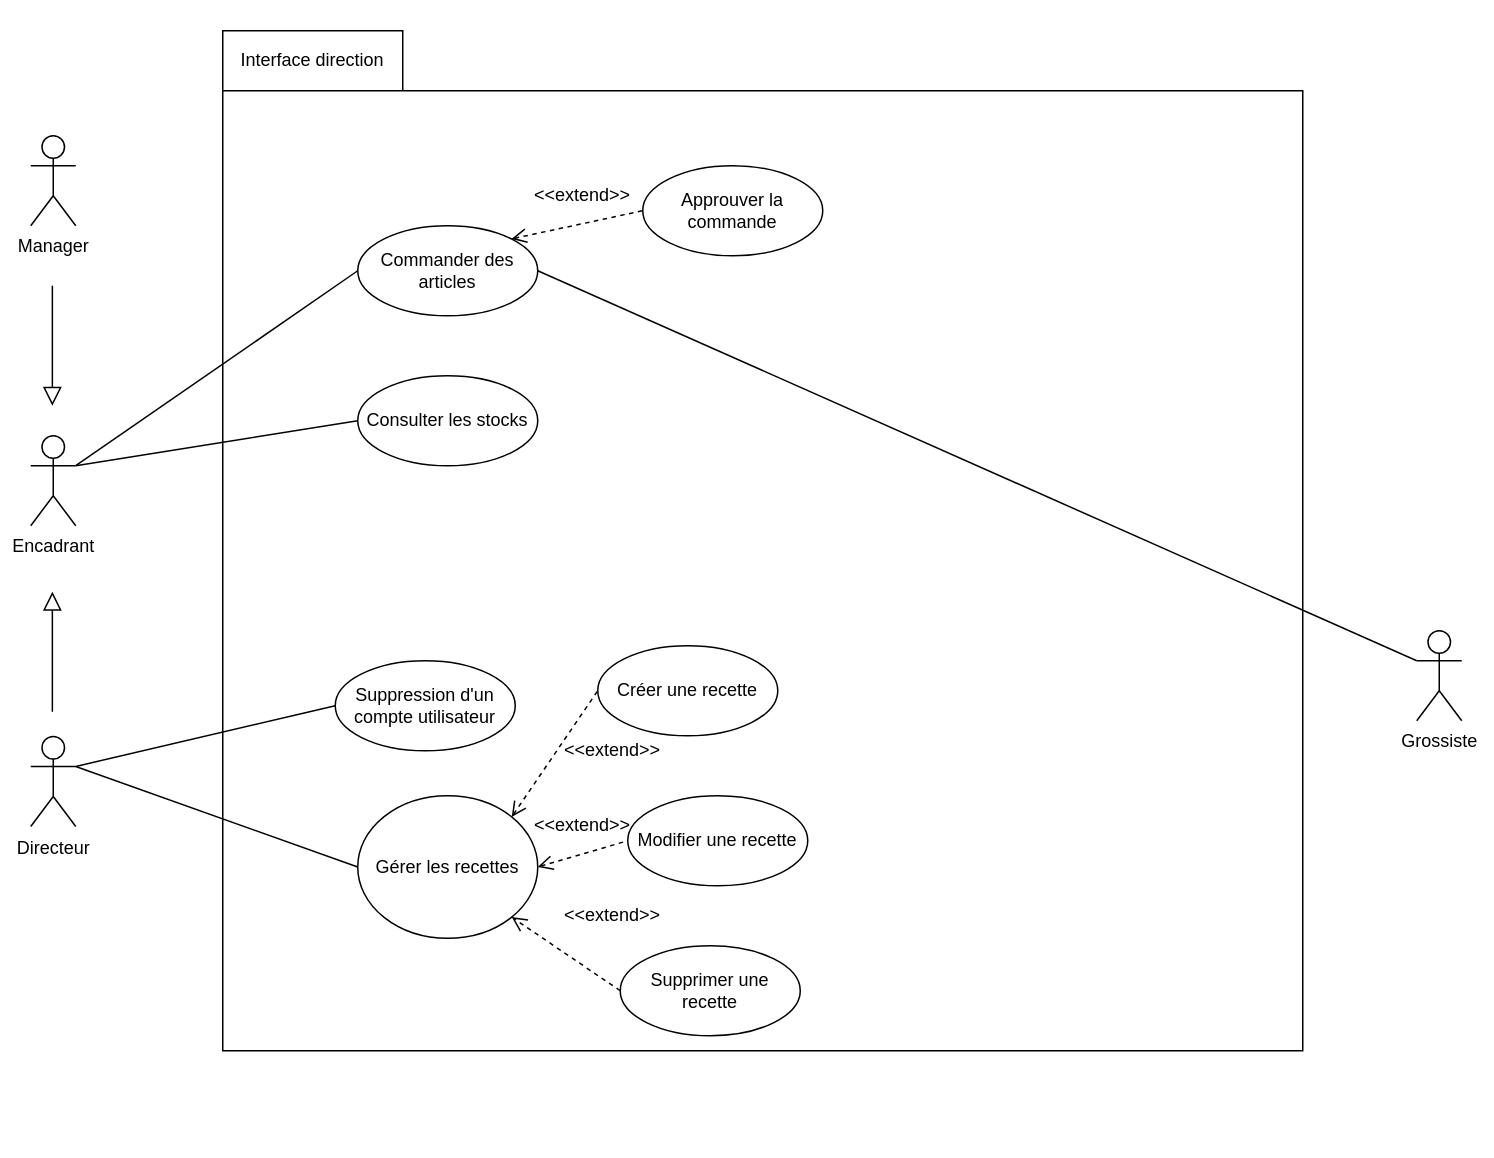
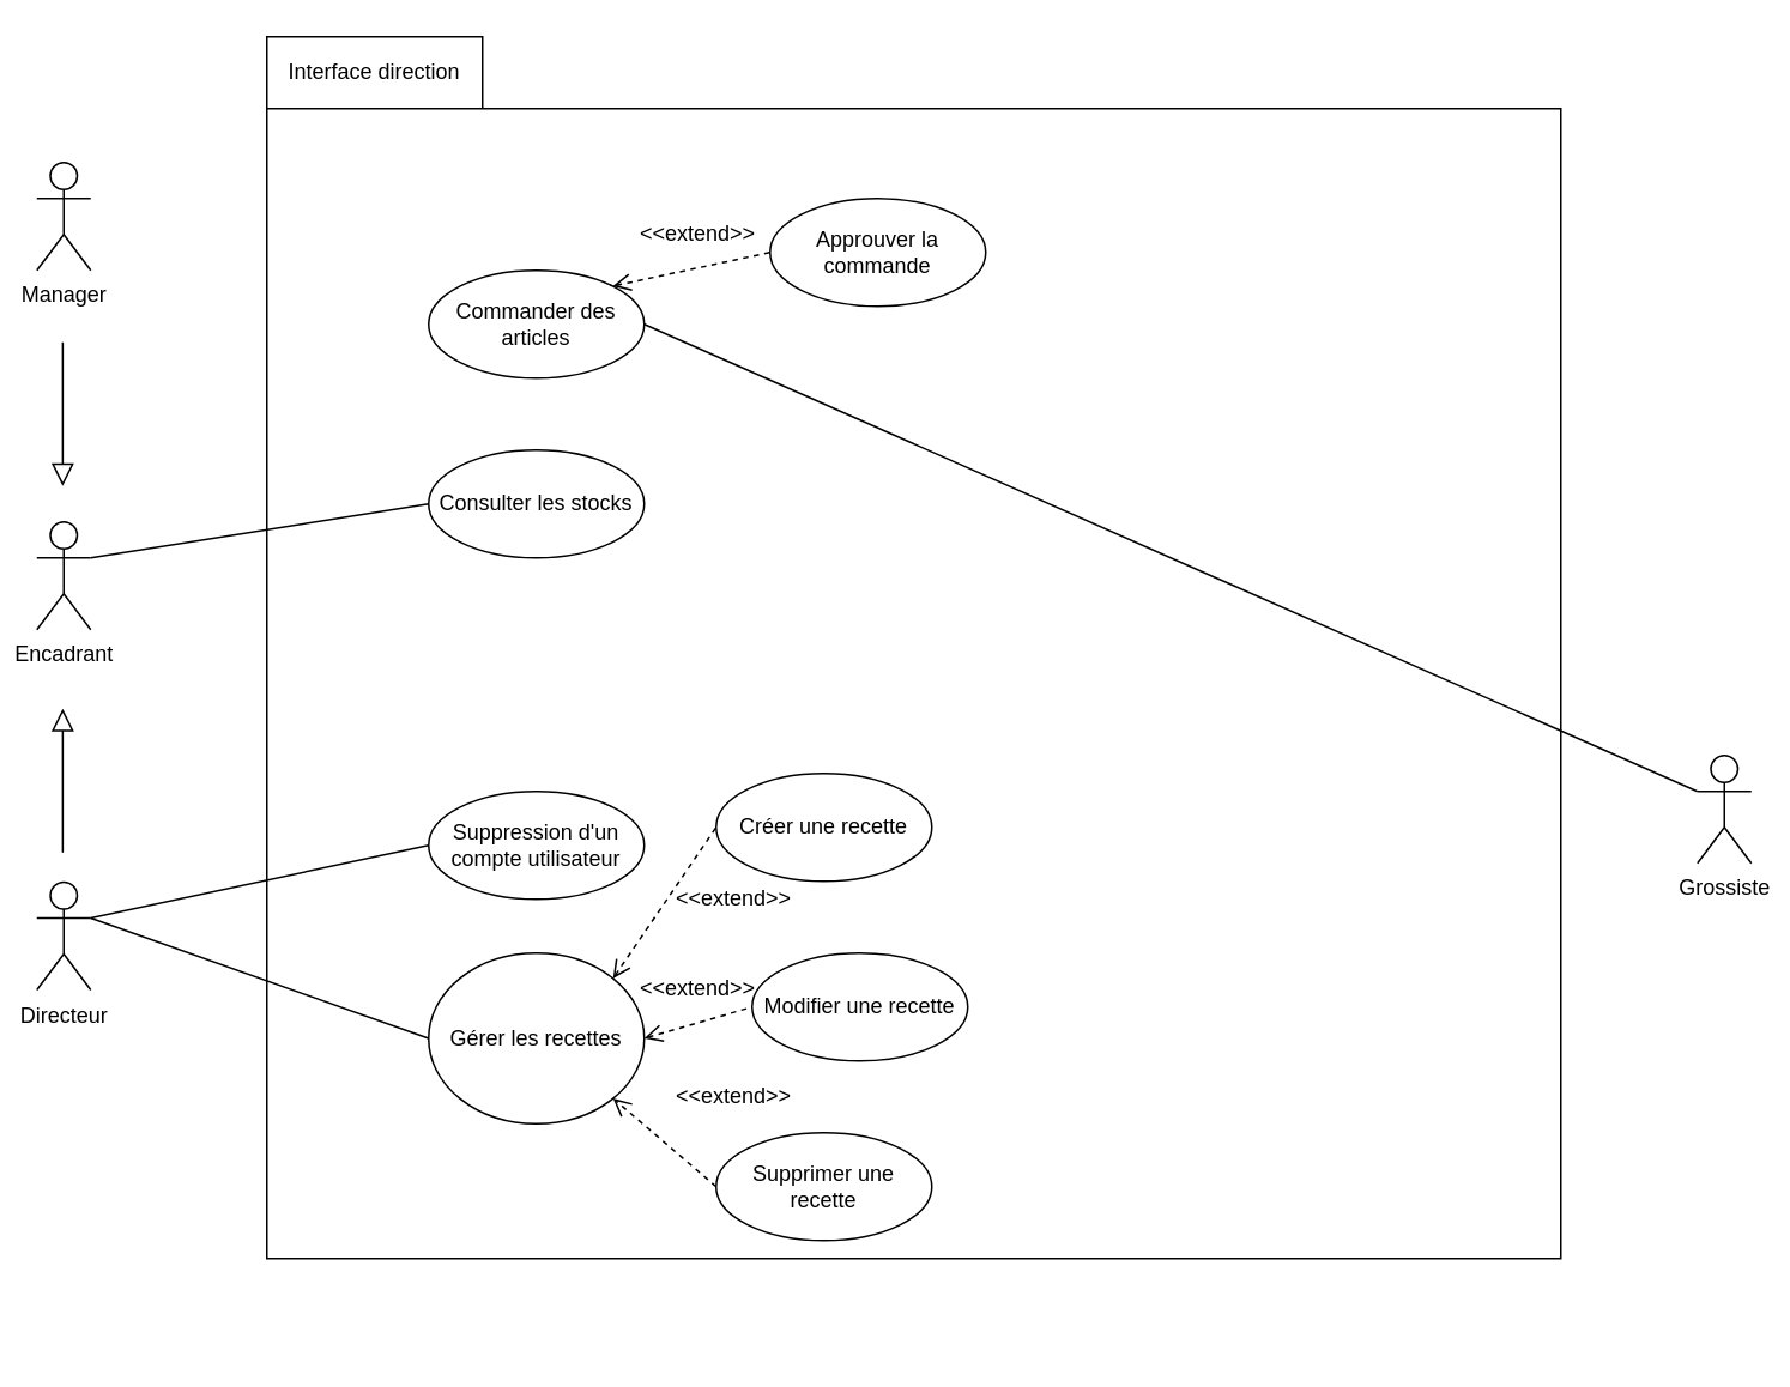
- <mxCell id="27" value="" style="endArrow=none;html=1;entryX=0;entryY=0.5;entryDx=0;entryDy=0;exitX=1;exitY=0.333;exitDx=0;exitDy=0;exitPerimeter=0;" parent="1" source="24" target="5" edge="1"><mxGeometry width="50" height="50" relative="1" as="geometry"><mxPoint x="518" y="380" as="sourcePoint" /><mxPoint x="568" y="330" as="targetPoint" /></mxGeometry></mxCell>
- <mxCell id="21" value="Suppression d'un compte utilisateur" style="ellipse;whiteSpace=wrap;html=1;fillColor=none;" parent="2" vertex="1"><mxGeometry x="35" y="370" width="120" height="60" as="geometry" /></mxCell>
+ <mxCell id="21" value="Suppression d'un compte utilisateur" style="ellipse;whiteSpace=wrap;html=1;fillColor=none;" parent="2" vertex="1"><mxGeometry x="50" y="370" width="120" height="60" as="geometry" /></mxCell>
- <mxCell id="12" value="Supprimer une recette" style="ellipse;whiteSpace=wrap;html=1;fillColor=none;" parent="2" vertex="1"><mxGeometry x="225" y="560" width="120" height="60" as="geometry" /></mxCell>
+ <mxCell id="12" value="Supprimer une recette" style="ellipse;whiteSpace=wrap;html=1;fillColor=none;" parent="2" vertex="1"><mxGeometry x="210" y="560" width="120" height="60" as="geometry" /></mxCell>
